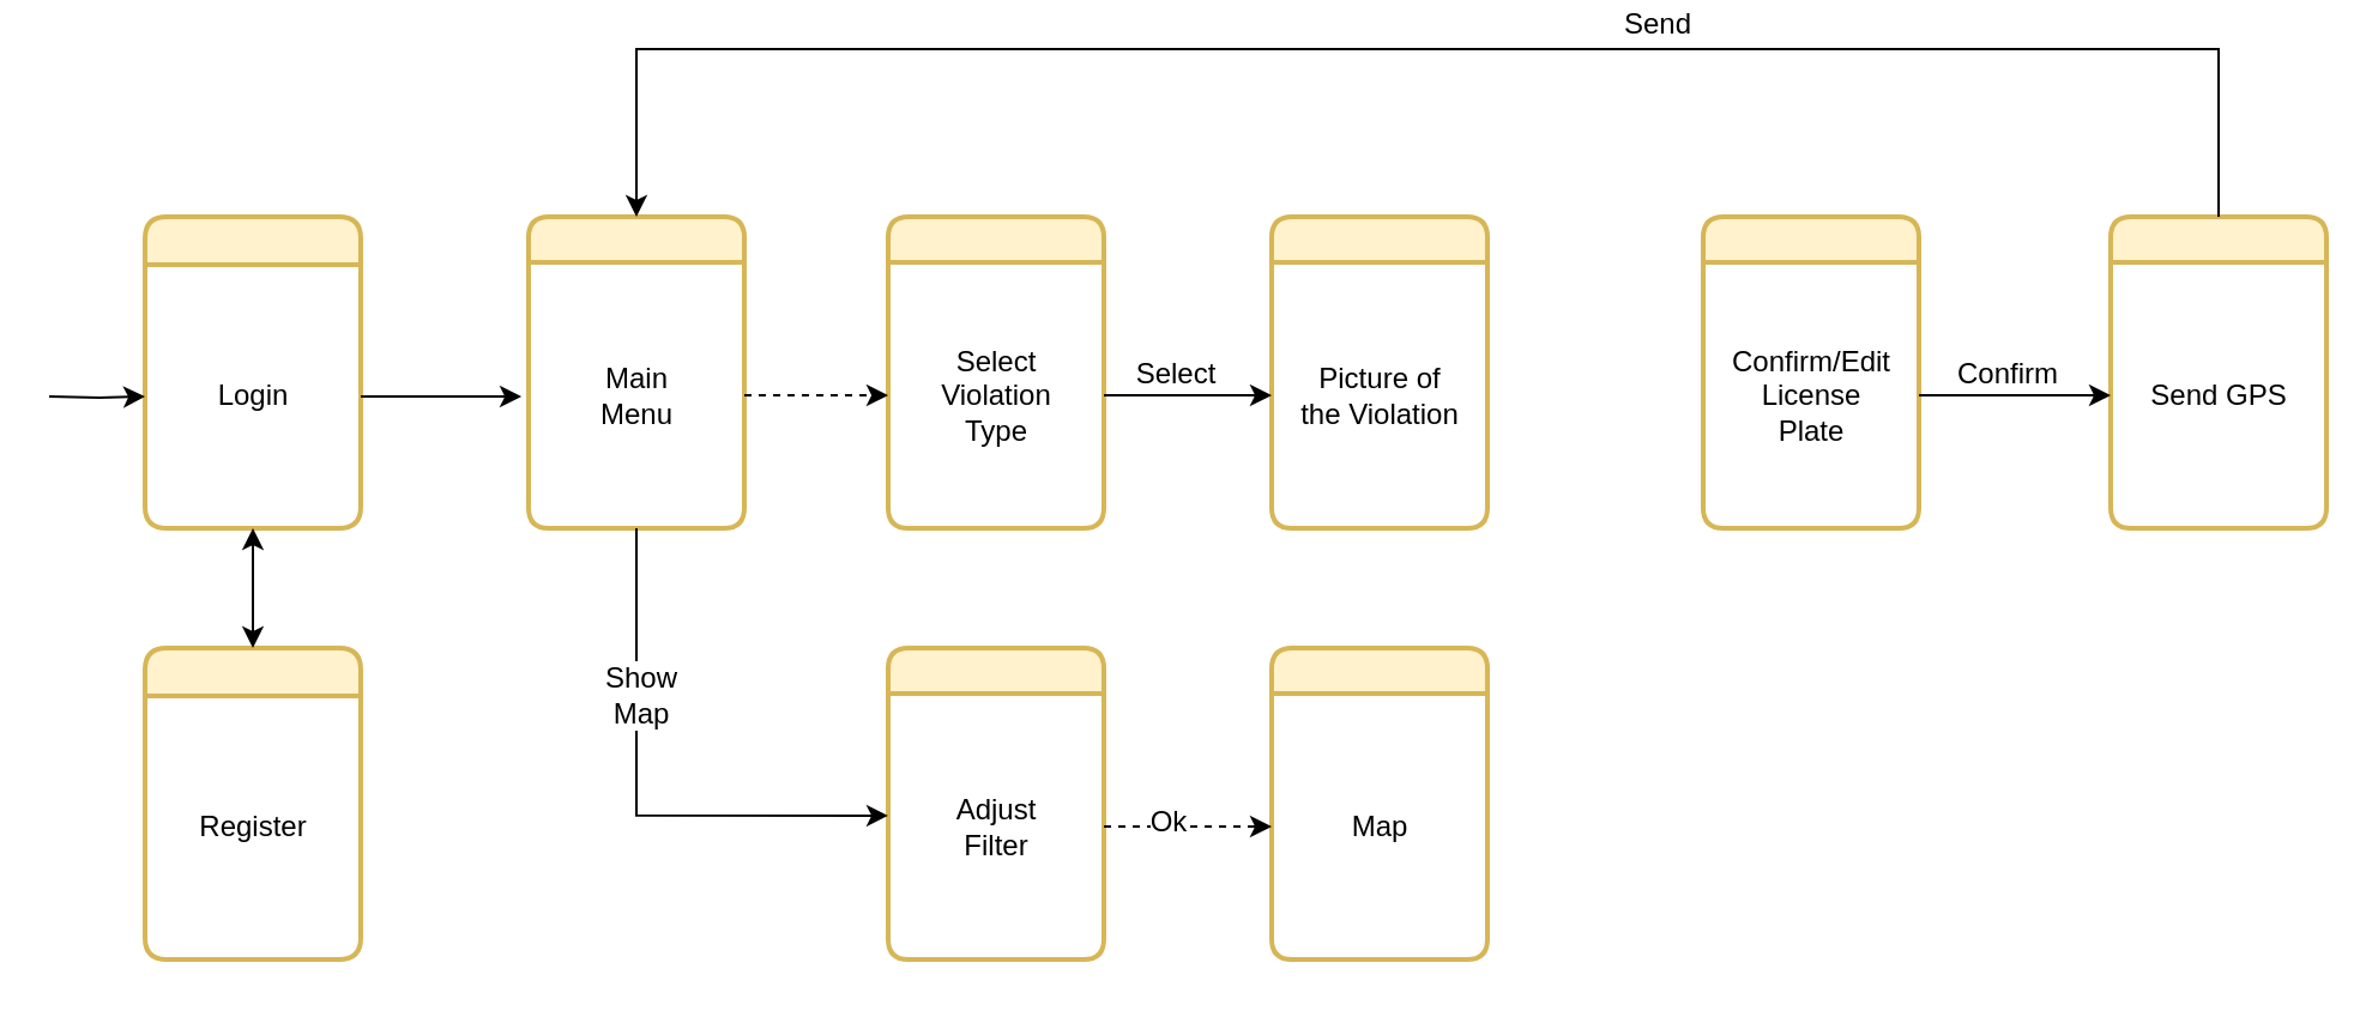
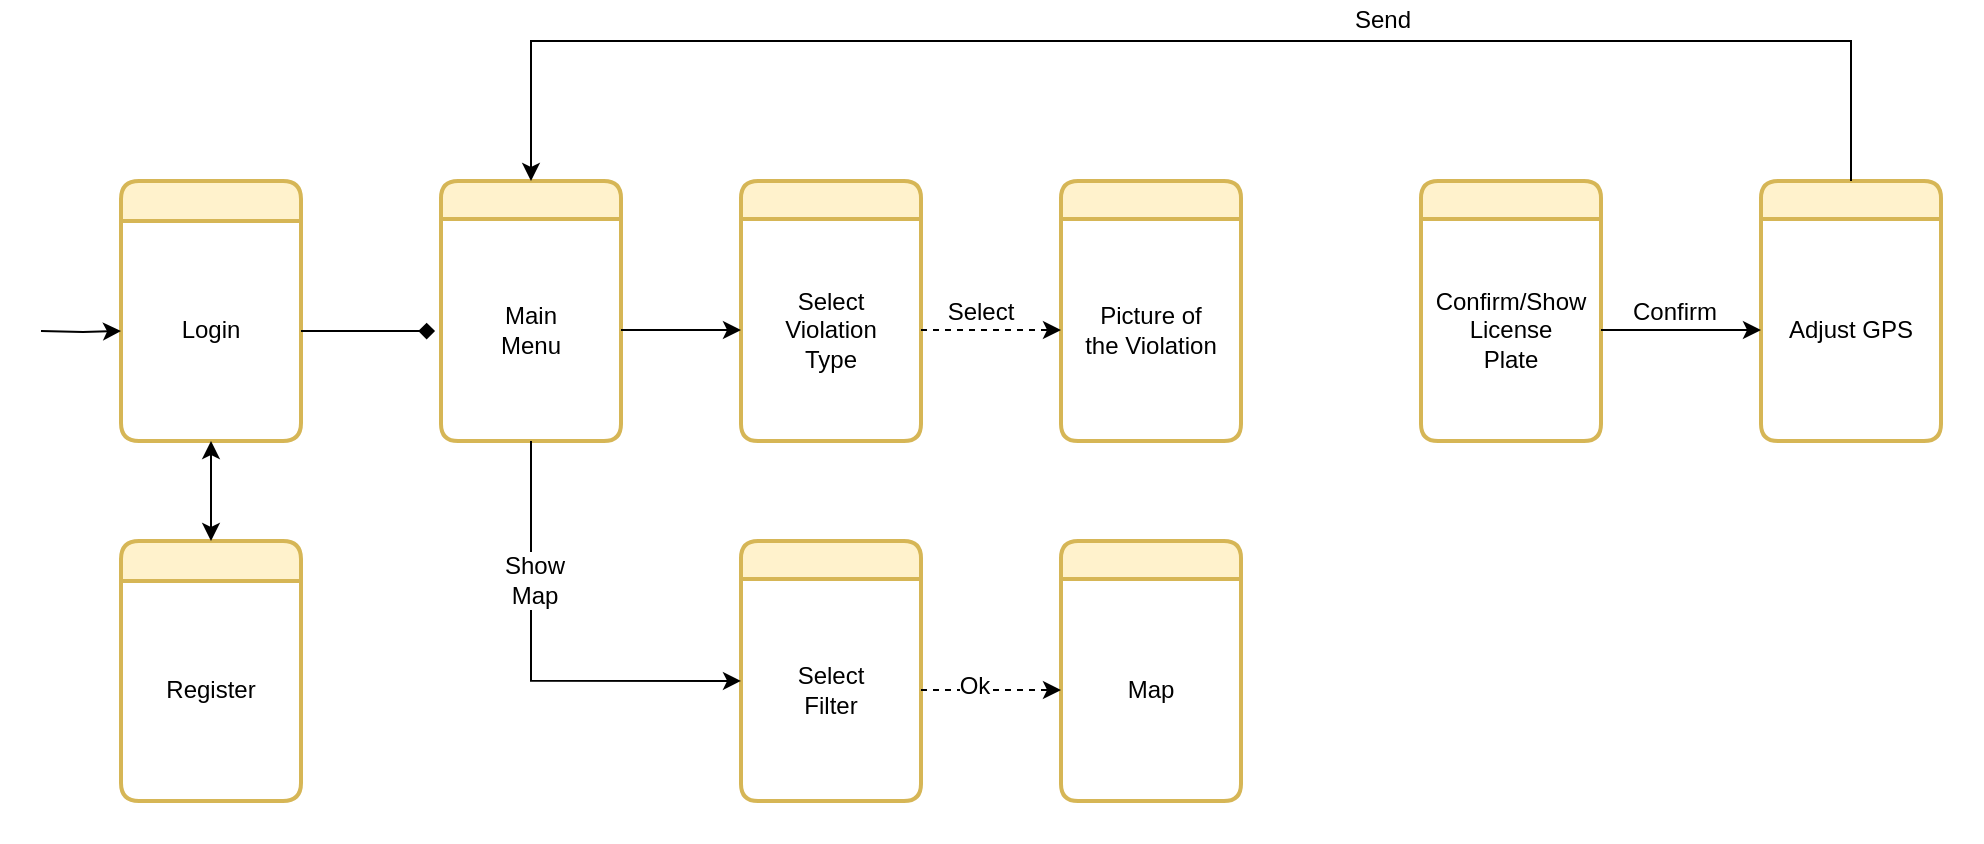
- <mxCell id="18" style="edgeStyle=orthogonalEdgeStyle;rounded=0;orthogonalLoop=1;jettySize=auto;html=1;entryX=0;entryY=0.5;entryDx=0;entryDy=0;entryPerimeter=0;dashed=1;" edge="1" parent="1" source="5" target="7"><mxGeometry relative="1" as="geometry" /></mxCell>
+ <mxCell id="18" style="edgeStyle=orthogonalEdgeStyle;rounded=0;orthogonalLoop=1;jettySize=auto;html=1;entryX=0;entryY=0.5;entryDx=0;entryDy=0;entryPerimeter=0;" edge="1" parent="1" source="5" target="7"><mxGeometry relative="1" as="geometry" /></mxCell>
- <mxCell id="21" style="edgeStyle=orthogonalEdgeStyle;rounded=0;orthogonalLoop=1;jettySize=auto;html=1;" edge="1" parent="1" source="7" target="9"><mxGeometry relative="1" as="geometry" /></mxCell>
+ <mxCell id="21" style="edgeStyle=orthogonalEdgeStyle;rounded=0;orthogonalLoop=1;jettySize=auto;html=1;dashed=1;" edge="1" parent="1" source="7" target="9"><mxGeometry relative="1" as="geometry" /></mxCell>
- <mxCell id="27" style="edgeStyle=orthogonalEdgeStyle;rounded=0;orthogonalLoop=1;jettySize=auto;html=1;entryX=-0.033;entryY=0.505;entryDx=0;entryDy=0;entryPerimeter=0;" edge="1" parent="1" source="3" target="5"><mxGeometry relative="1" as="geometry" /></mxCell>
+ <mxCell id="27" style="edgeStyle=orthogonalEdgeStyle;rounded=0;orthogonalLoop=1;jettySize=auto;html=1;entryX=-0.033;entryY=0.505;entryDx=0;entryDy=0;entryPerimeter=0;endArrow=diamond;" edge="1" parent="1" source="3" target="5"><mxGeometry relative="1" as="geometry" /></mxCell>
- <mxCell id="11" value="Confirm/Edit&lt;br&gt;License&lt;br&gt;Plate" style="text;html=1;align=center;verticalAlign=middle;resizable=0;points=[];;autosize=1;" vertex="1" parent="10"><mxGeometry y="19" width="90" height="111" as="geometry" /></mxCell>
+ <mxCell id="11" value="Confirm/Show&lt;br&gt;License&lt;br&gt;Plate" style="text;html=1;align=center;verticalAlign=middle;resizable=0;points=[];;autosize=1;" vertex="1" parent="10"><mxGeometry y="19" width="90" height="111" as="geometry" /></mxCell>
- <mxCell id="13" value="Send GPS" style="text;html=1;align=center;verticalAlign=middle;resizable=0;points=[];;autosize=1;" vertex="1" parent="12"><mxGeometry y="19" width="90" height="111" as="geometry" /></mxCell>
+ <mxCell id="13" value="Adjust GPS" style="text;html=1;align=center;verticalAlign=middle;resizable=0;points=[];;autosize=1;" vertex="1" parent="12"><mxGeometry y="19" width="90" height="111" as="geometry" /></mxCell>
- <mxCell id="15" value="Adjust&lt;br&gt;Filter" style="text;html=1;align=center;verticalAlign=middle;resizable=0;points=[];;autosize=1;" vertex="1" parent="14"><mxGeometry y="19" width="90" height="111" as="geometry" /></mxCell>
+ <mxCell id="15" value="Select&lt;br&gt;Filter" style="text;html=1;align=center;verticalAlign=middle;resizable=0;points=[];;autosize=1;" vertex="1" parent="14"><mxGeometry y="19" width="90" height="111" as="geometry" /></mxCell>
